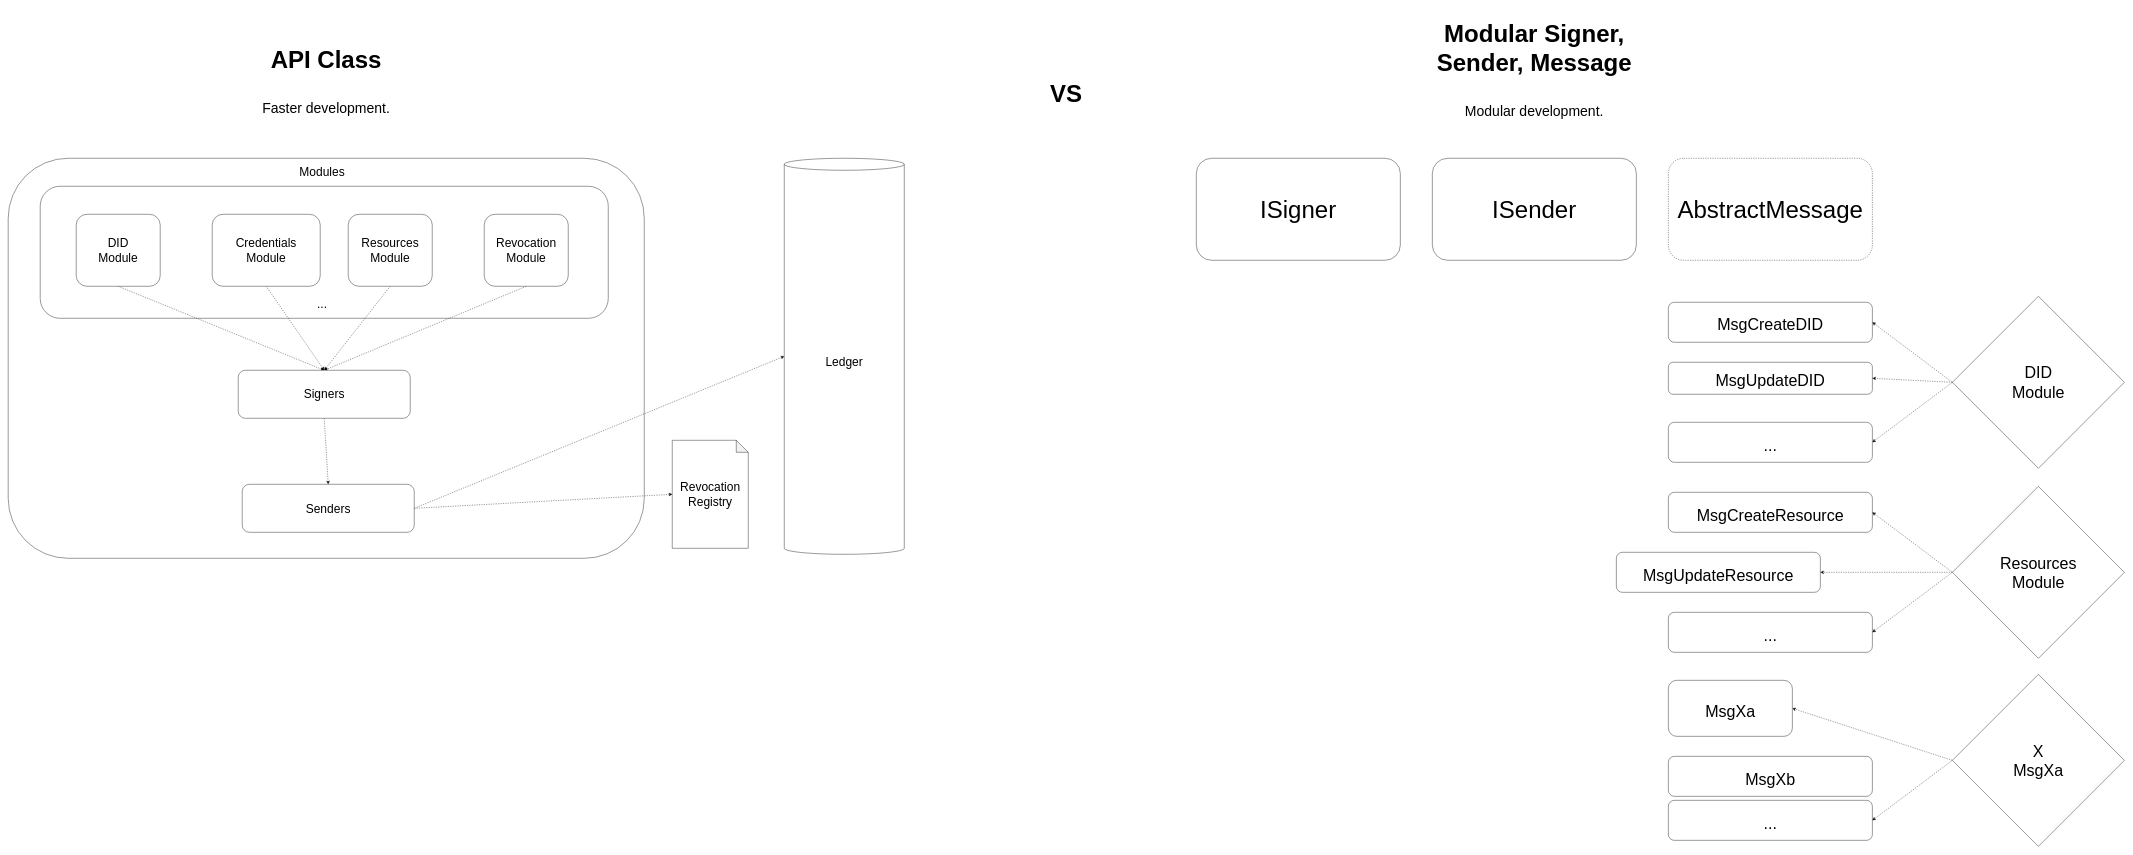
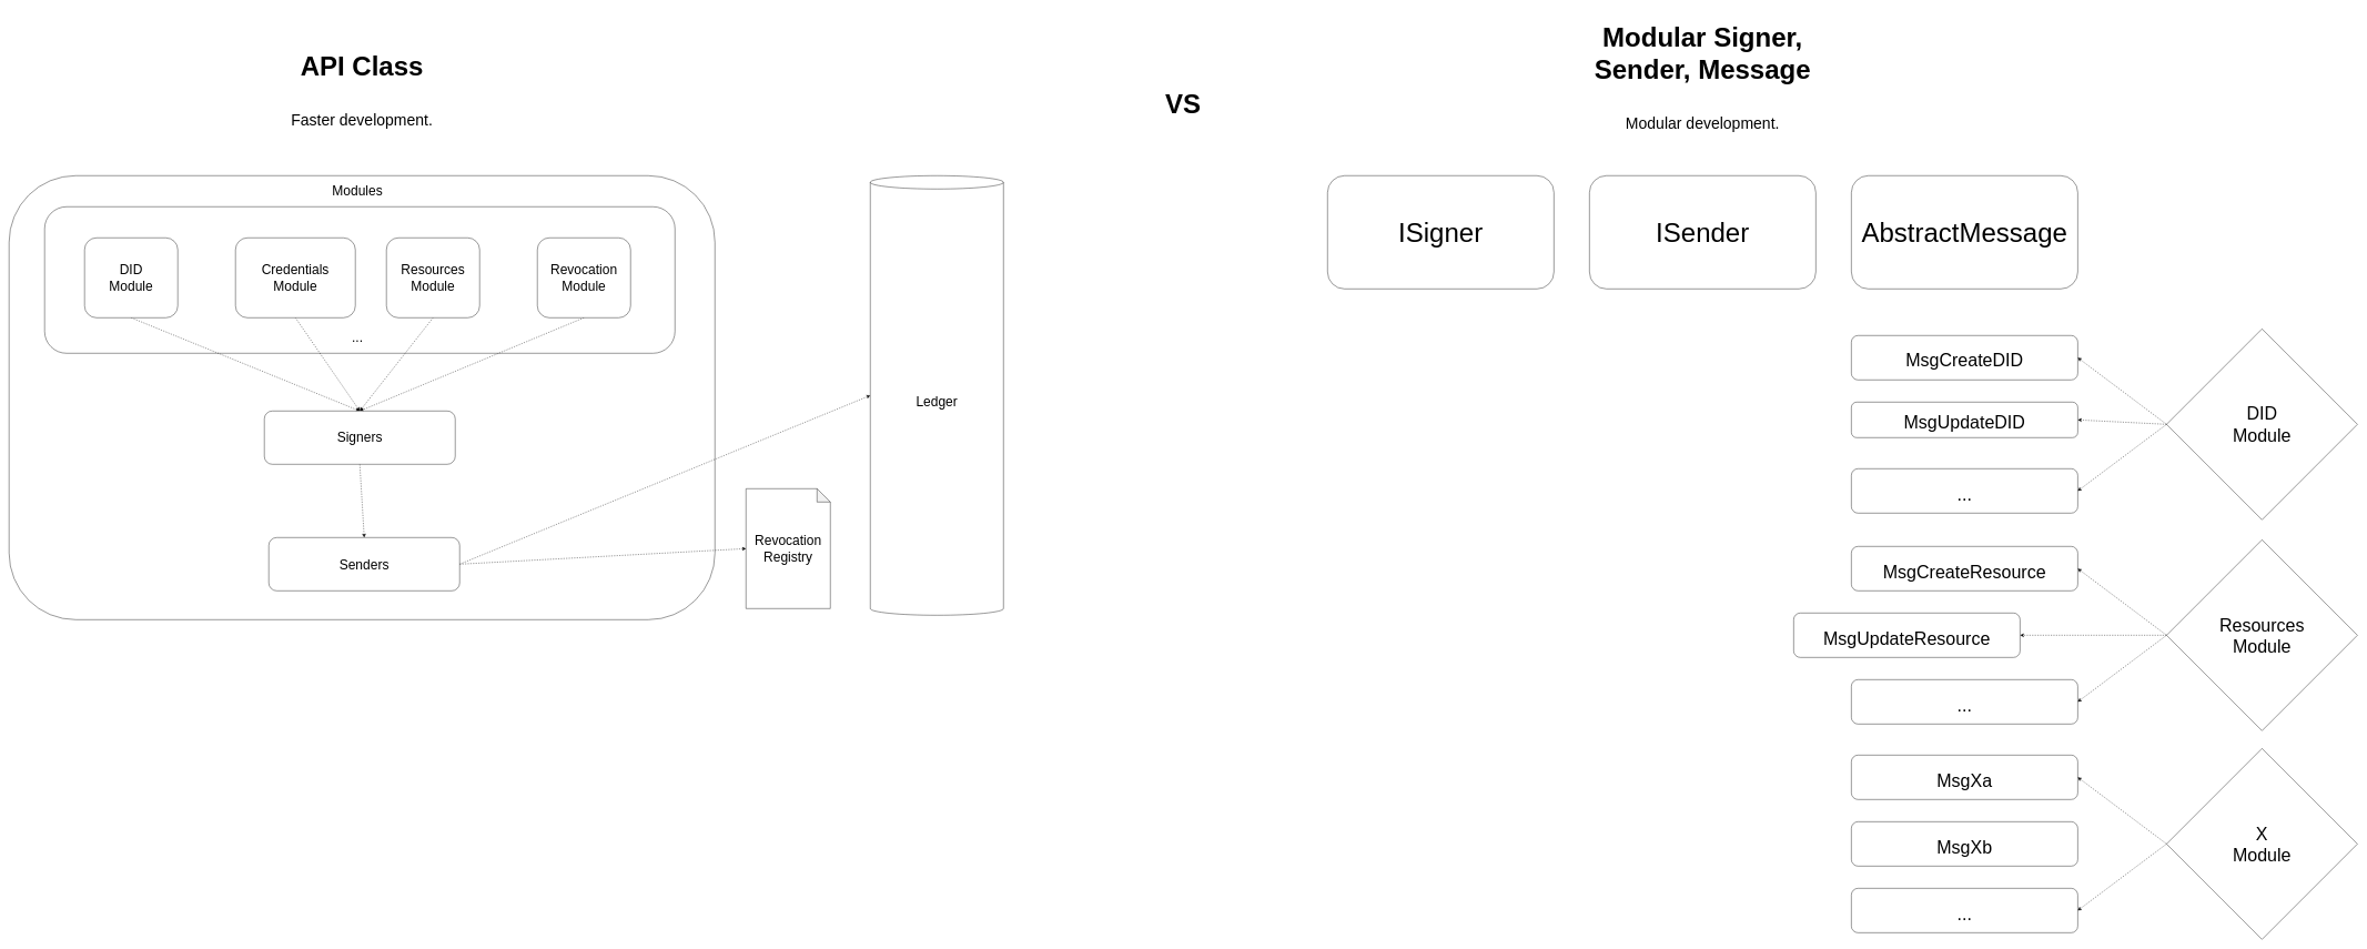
- <mxCell id="26" value="AbstractMessage" style="rounded=1;whiteSpace=wrap;html=1;fontSize=60;dashed=1;" vertex="1" parent="1"><mxGeometry x="4170" y="395" width="510" height="255" as="geometry" /></mxCell>
+ <mxCell id="26" value="AbstractMessage" style="rounded=1;whiteSpace=wrap;html=1;fontSize=60;" vertex="1" parent="1"><mxGeometry x="4170" y="395" width="510" height="255" as="geometry" /></mxCell>
- <mxCell id="41" value="&lt;font style=&quot;font-size: 40px&quot;&gt;MsgXa&lt;/font&gt;" style="rounded=1;whiteSpace=wrap;html=1;fontSize=60;" vertex="1" parent="1"><mxGeometry x="4170" y="1700" width="310" height="140" as="geometry" /></mxCell>
+ <mxCell id="41" value="&lt;font style=&quot;font-size: 40px&quot;&gt;MsgXa&lt;/font&gt;" style="rounded=1;whiteSpace=wrap;html=1;fontSize=60;" vertex="1" parent="1"><mxGeometry x="4170" y="1700" width="510" height="100" as="geometry" /></mxCell>
- <mxCell id="46" value="X&lt;br&gt;MsgXa" style="rhombus;whiteSpace=wrap;html=1;fontSize=40;" vertex="1" parent="1"><mxGeometry x="4880" y="1685" width="430" height="430" as="geometry" /></mxCell>
+ <mxCell id="46" value="X&lt;br&gt;Module" style="rhombus;whiteSpace=wrap;html=1;fontSize=40;" vertex="1" parent="1"><mxGeometry x="4880" y="1685" width="430" height="430" as="geometry" /></mxCell>
- <mxCell id="42" value="&lt;font style=&quot;font-size: 40px&quot;&gt;MsgXb&lt;/font&gt;" style="rounded=1;whiteSpace=wrap;html=1;fontSize=60;" vertex="1" parent="1"><mxGeometry x="4170" y="1890" width="510" height="100" as="geometry" /></mxCell>
+ <mxCell id="42" value="&lt;font style=&quot;font-size: 40px&quot;&gt;MsgXb&lt;/font&gt;" style="rounded=1;whiteSpace=wrap;html=1;fontSize=60;" vertex="1" parent="1"><mxGeometry x="4170" y="1850" width="510" height="100" as="geometry" /></mxCell>
